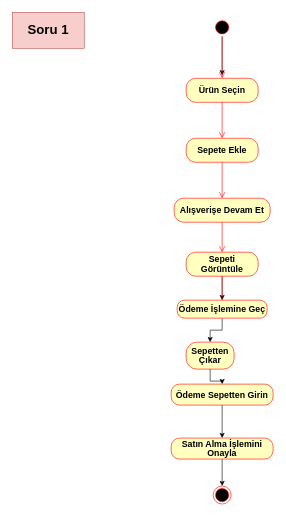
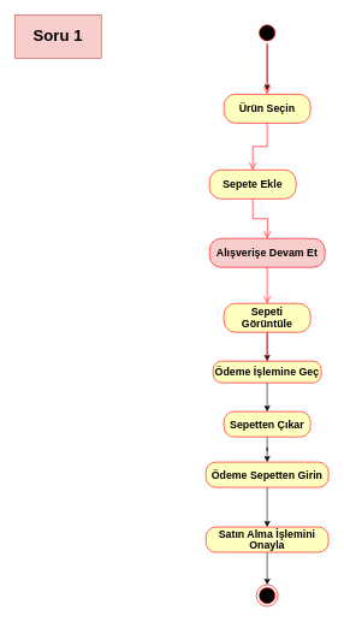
- <mxCell id="9" value="&lt;b&gt;&lt;span style=&quot;font-size:11.0pt;line-height:107%;&lt;br/&gt;font-family:&amp;quot;Calibri&amp;quot;,sans-serif;mso-ascii-theme-font:minor-latin;mso-fareast-font-family:&lt;br/&gt;Calibri;mso-fareast-theme-font:minor-latin;mso-hansi-theme-font:minor-latin;&lt;br/&gt;mso-bidi-font-family:Arial;mso-bidi-theme-font:minor-bidi;mso-ansi-language:&lt;br/&gt;TR;mso-fareast-language:EN-US;mso-bidi-language:AR-SA&quot;&gt;Sepete Ekle&lt;/span&gt;&lt;/b&gt;" style="rounded=1;whiteSpace=wrap;html=1;arcSize=40;fontColor=#000000;fillColor=#ffffc0;strokeColor=#ff0000;" parent="1" vertex="1"><mxGeometry x="310" y="230" width="120" height="40" as="geometry" /></mxCell>
+ <mxCell id="9" value="&lt;b&gt;&lt;span style=&quot;font-size:11.0pt;line-height:107%;&lt;br/&gt;font-family:&amp;quot;Calibri&amp;quot;,sans-serif;mso-ascii-theme-font:minor-latin;mso-fareast-font-family:&lt;br/&gt;Calibri;mso-fareast-theme-font:minor-latin;mso-hansi-theme-font:minor-latin;&lt;br/&gt;mso-bidi-font-family:Arial;mso-bidi-theme-font:minor-bidi;mso-ansi-language:&lt;br/&gt;TR;mso-fareast-language:EN-US;mso-bidi-language:AR-SA&quot;&gt;Sepete Ekle&lt;/span&gt;&lt;/b&gt;" style="rounded=1;whiteSpace=wrap;html=1;arcSize=40;fontColor=#000000;fillColor=#ffffc0;strokeColor=#ff0000;" parent="1" vertex="1"><mxGeometry x="290" y="235" width="120" height="40" as="geometry" /></mxCell>
- <mxCell id="11" value="&lt;b&gt;&lt;span style=&quot;font-size:11.0pt;line-height:107%;&lt;br/&gt;font-family:&amp;quot;Calibri&amp;quot;,sans-serif;mso-ascii-theme-font:minor-latin;mso-fareast-font-family:&lt;br/&gt;Calibri;mso-fareast-theme-font:minor-latin;mso-hansi-theme-font:minor-latin;&lt;br/&gt;mso-bidi-font-family:Arial;mso-bidi-theme-font:minor-bidi;mso-ansi-language:&lt;br/&gt;TR;mso-fareast-language:EN-US;mso-bidi-language:AR-SA&quot;&gt;Alışverişe Devam Et&lt;/span&gt;&lt;/b&gt;" style="rounded=1;whiteSpace=wrap;html=1;arcSize=40;fontColor=#000000;fillColor=#ffffc0;strokeColor=#ff0000;" parent="1" vertex="1"><mxGeometry x="290" y="330" width="160" height="40" as="geometry" /></mxCell>
+ <mxCell id="11" value="&lt;b&gt;&lt;span style=&quot;font-size:11.0pt;line-height:107%;&lt;br/&gt;font-family:&amp;quot;Calibri&amp;quot;,sans-serif;mso-ascii-theme-font:minor-latin;mso-fareast-font-family:&lt;br/&gt;Calibri;mso-fareast-theme-font:minor-latin;mso-hansi-theme-font:minor-latin;&lt;br/&gt;mso-bidi-font-family:Arial;mso-bidi-theme-font:minor-bidi;mso-ansi-language:&lt;br/&gt;TR;mso-fareast-language:EN-US;mso-bidi-language:AR-SA&quot;&gt;Alışverişe Devam Et&lt;/span&gt;&lt;/b&gt;" style="rounded=1;whiteSpace=wrap;html=1;arcSize=40;fontColor=#000000;fillColor=#f8cecc;strokeColor=#ff0000;" parent="1" vertex="1"><mxGeometry x="290" y="330" width="160" height="40" as="geometry" /></mxCell>
- <mxCell id="19" value="&lt;b&gt;&lt;span style=&quot;font-size:11.0pt;line-height:107%;&lt;br/&gt;font-family:&amp;quot;Calibri&amp;quot;,sans-serif;mso-ascii-theme-font:minor-latin;mso-fareast-font-family:&lt;br/&gt;Calibri;mso-fareast-theme-font:minor-latin;mso-hansi-theme-font:minor-latin;&lt;br/&gt;mso-bidi-font-family:Arial;mso-bidi-theme-font:minor-bidi;mso-ansi-language:&lt;br/&gt;TR;mso-fareast-language:EN-US;mso-bidi-language:AR-SA&quot;&gt;Sepetten Çıkar&lt;/span&gt;&lt;/b&gt;" style="whiteSpace=wrap;html=1;fillColor=#ffffc0;strokeColor=#ff0000;fontColor=#000000;rounded=1;arcSize=40;" parent="1" vertex="1"><mxGeometry x="310" y="570" width="80" height="45" as="geometry" /></mxCell>
+ <mxCell id="19" value="&lt;b&gt;&lt;span style=&quot;font-size:11.0pt;line-height:107%;&lt;br/&gt;font-family:&amp;quot;Calibri&amp;quot;,sans-serif;mso-ascii-theme-font:minor-latin;mso-fareast-font-family:&lt;br/&gt;Calibri;mso-fareast-theme-font:minor-latin;mso-hansi-theme-font:minor-latin;&lt;br/&gt;mso-bidi-font-family:Arial;mso-bidi-theme-font:minor-bidi;mso-ansi-language:&lt;br/&gt;TR;mso-fareast-language:EN-US;mso-bidi-language:AR-SA&quot;&gt;Sepetten Çıkar&lt;/span&gt;&lt;/b&gt;" style="whiteSpace=wrap;html=1;fillColor=#ffffc0;strokeColor=#ff0000;fontColor=#000000;rounded=1;arcSize=40;" parent="1" vertex="1"><mxGeometry x="310" y="570" width="120" height="35" as="geometry" /></mxCell>
